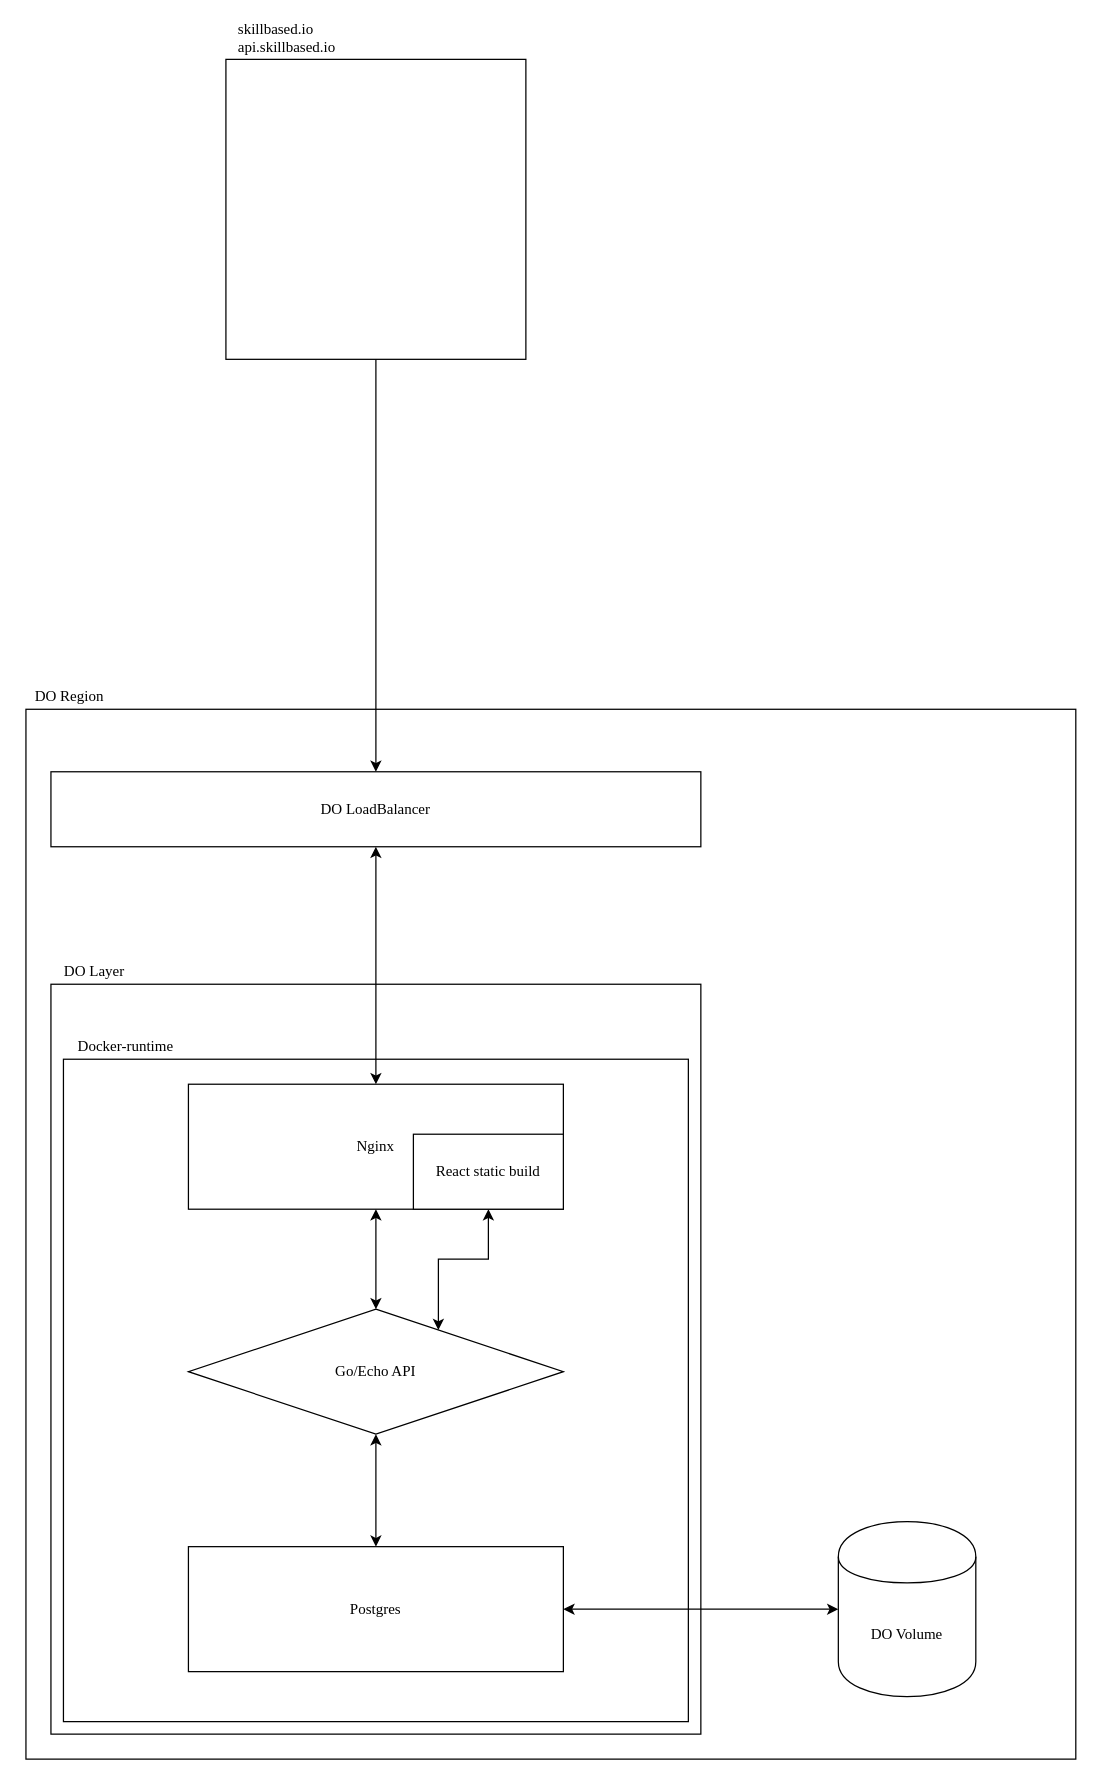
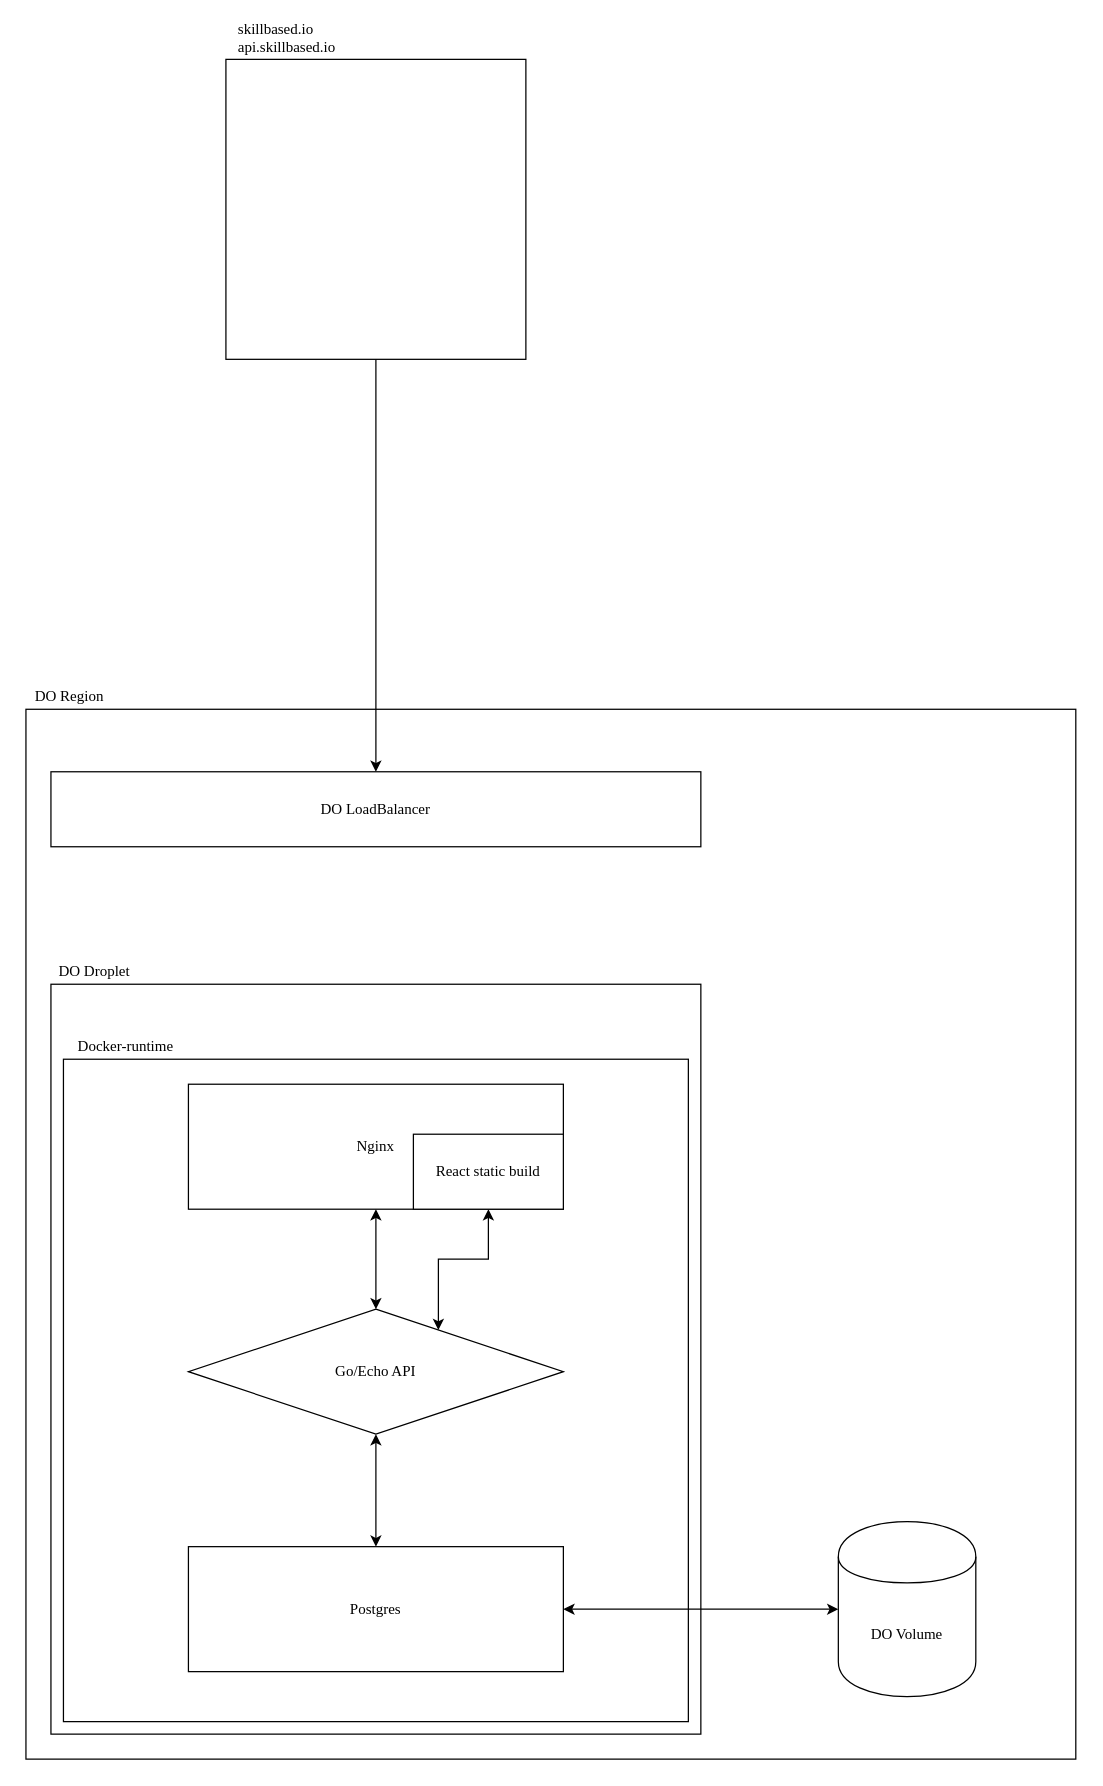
- <mxCell id="20" style="edgeStyle=orthogonalEdgeStyle;rounded=0;orthogonalLoop=1;jettySize=auto;html=1;exitX=0.5;exitY=1;exitDx=0;exitDy=0;entryX=0.5;entryY=0;entryDx=0;entryDy=0;startArrow=classic;startFill=1;fontFamily=Verdana;" parent="17" source="21" target="19" edge="1"><mxGeometry relative="1" as="geometry" /></mxCell>
- <mxCell id="7" value="DO Layer" style="text;html=1;strokeColor=none;fillColor=none;align=center;verticalAlign=middle;whiteSpace=wrap;rounded=0;fontFamily=Verdana;" parent="5" vertex="1"><mxGeometry x="40" y="767" width="70" height="20" as="geometry" /></mxCell>
+ <mxCell id="7" value="DO Droplet" style="text;html=1;strokeColor=none;fillColor=none;align=center;verticalAlign=middle;whiteSpace=wrap;rounded=0;fontFamily=Verdana;" parent="5" vertex="1"><mxGeometry x="40" y="767" width="70" height="20" as="geometry" /></mxCell>
